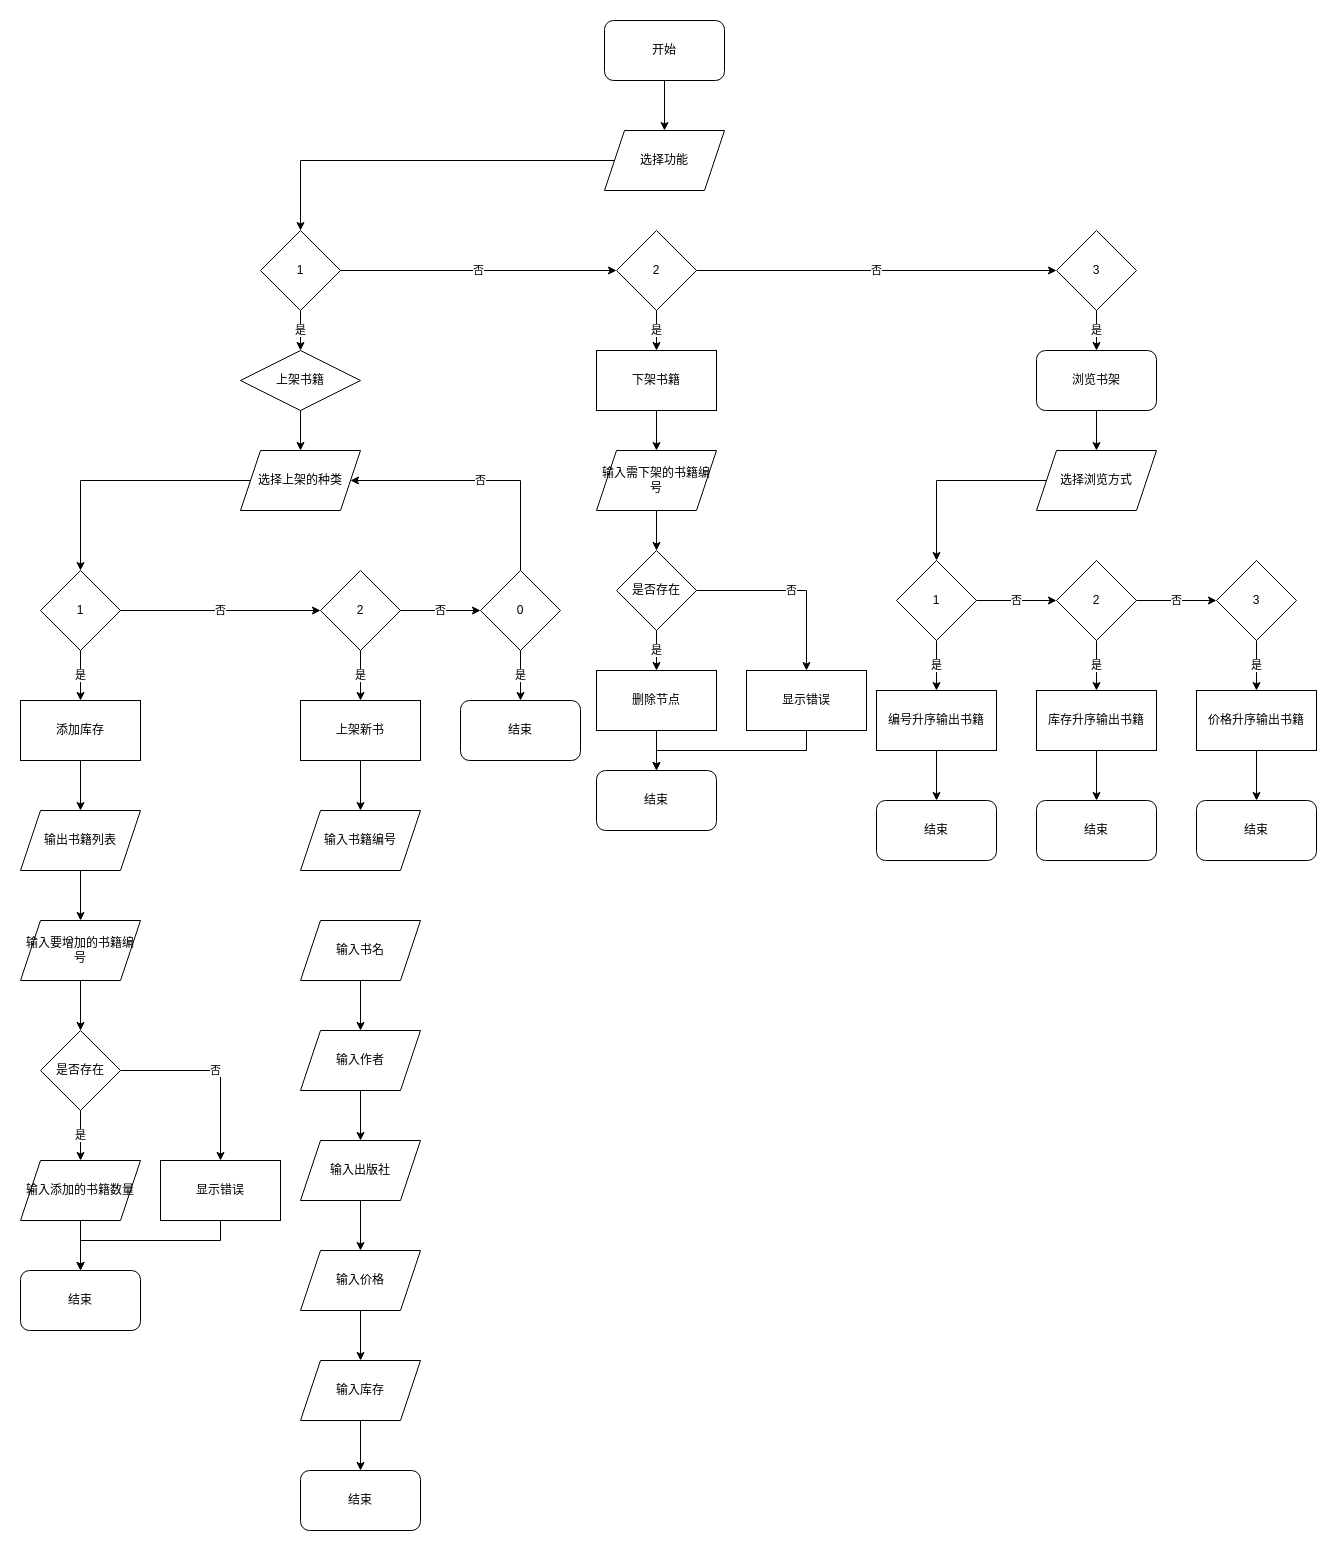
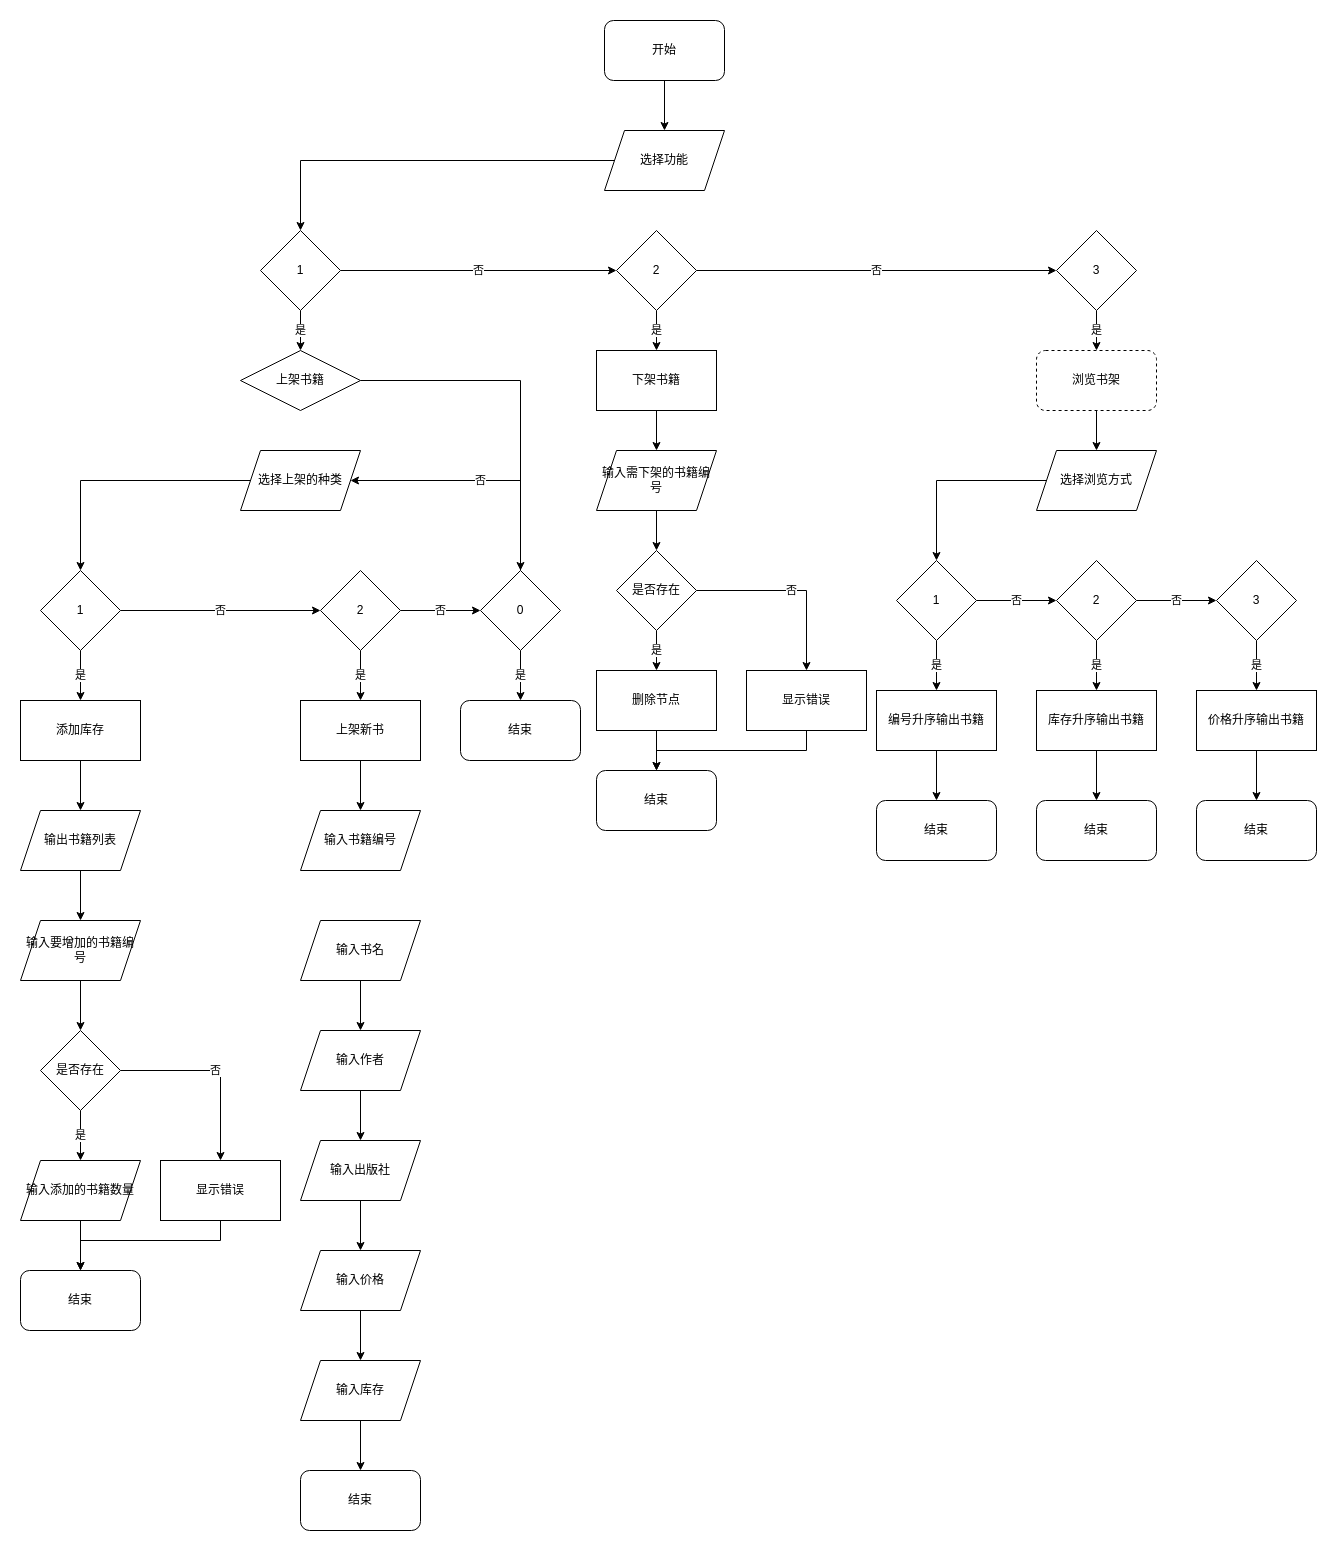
- <mxCell id="69" value="浏览书架" style="rounded=1;whiteSpace=wrap;html=1;" vertex="1" parent="1"><mxGeometry x="1036" y="350" width="120" height="60" as="geometry" /></mxCell>
+ <mxCell id="69" value="浏览书架" style="rounded=1;whiteSpace=wrap;html=1;dashed=1;" vertex="1" parent="1"><mxGeometry x="1036" y="350" width="120" height="60" as="geometry" /></mxCell>
- <mxCell id="14" value="" style="edgeStyle=orthogonalEdgeStyle;rounded=0;orthogonalLoop=1;jettySize=auto;html=1;" edge="1" parent="1" source="15" target="17"><mxGeometry relative="1" as="geometry" /></mxCell>
+ <mxCell id="14" value="" style="edgeStyle=orthogonalEdgeStyle;rounded=0;orthogonalLoop=1;jettySize=auto;html=1;" edge="1" parent="1" source="15" target="26"><mxGeometry relative="1" as="geometry" /></mxCell>
